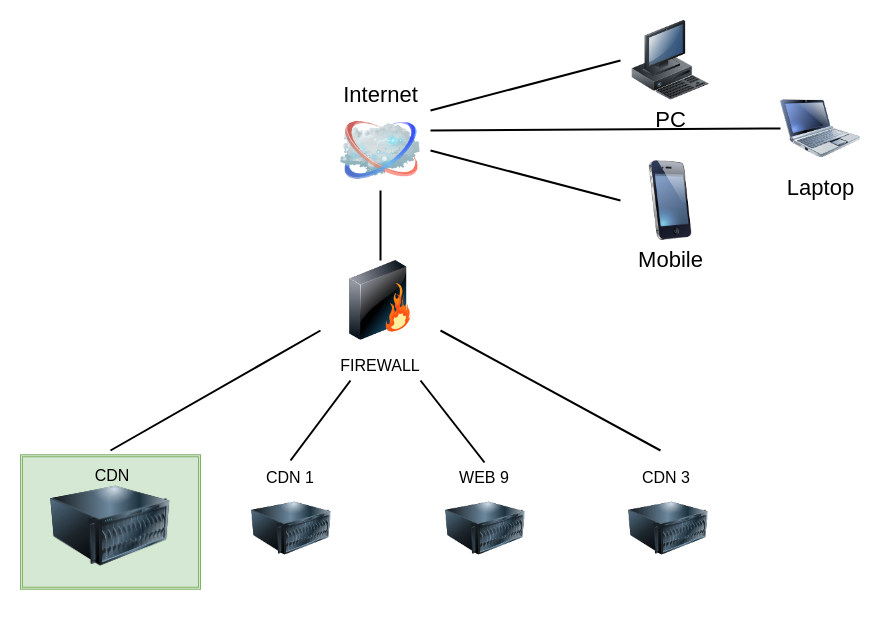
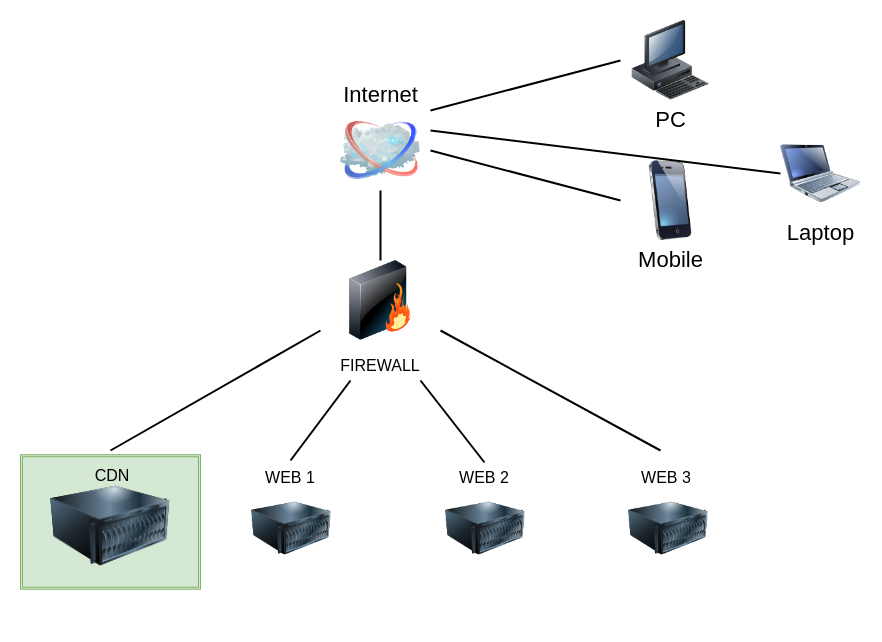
- <mxCell id="7" value="Laptop" style="image;html=1;labelBackgroundColor=#ffffff;image=img/lib/clip_art/computers/Netbook_128x128.png;rounded=1;shadow=0;comic=0;strokeColor=#000000;strokeWidth=2;fillColor=#FFFFFF;fontSize=22;fontColor=#000000;" parent="1" vertex="1"><mxGeometry x="780" y="88" width="80" height="80" as="geometry" /></mxCell>
+ <mxCell id="7" value="Laptop" style="image;html=1;labelBackgroundColor=#ffffff;image=img/lib/clip_art/computers/Netbook_128x128.png;rounded=1;shadow=0;comic=0;strokeColor=#000000;strokeWidth=2;fillColor=#FFFFFF;fontSize=22;fontColor=#000000;" parent="1" vertex="1"><mxGeometry x="780" y="133" width="80" height="80" as="geometry" /></mxCell>
- <mxCell id="15" value="CDN 1" style="text;strokeColor=none;fillColor=none;html=1;align=center;verticalAlign=middle;whiteSpace=wrap;rounded=0;fontSize=16;" vertex="1" parent="11"><mxGeometry x="149" y="37" width="60" height="30" as="geometry" /></mxCell>
+ <mxCell id="15" value="WEB 1" style="text;strokeColor=none;fillColor=none;html=1;align=center;verticalAlign=middle;whiteSpace=wrap;rounded=0;fontSize=16;" vertex="1" parent="11"><mxGeometry x="149" y="37" width="60" height="30" as="geometry" /></mxCell>
- <mxCell id="16" value="WEB 9" style="text;strokeColor=none;fillColor=none;html=1;align=center;verticalAlign=middle;whiteSpace=wrap;rounded=0;fontSize=16;" vertex="1" parent="11"><mxGeometry x="343" y="37" width="60" height="30" as="geometry" /></mxCell>
+ <mxCell id="16" value="WEB 2" style="text;strokeColor=none;fillColor=none;html=1;align=center;verticalAlign=middle;whiteSpace=wrap;rounded=0;fontSize=16;" vertex="1" parent="11"><mxGeometry x="343" y="37" width="60" height="30" as="geometry" /></mxCell>
- <mxCell id="17" value="CDN 3" style="text;strokeColor=none;fillColor=none;html=1;align=center;verticalAlign=middle;whiteSpace=wrap;rounded=0;fontSize=16;" vertex="1" parent="11"><mxGeometry x="525" y="37" width="60" height="30" as="geometry" /></mxCell>
+ <mxCell id="17" value="WEB 3" style="text;strokeColor=none;fillColor=none;html=1;align=center;verticalAlign=middle;whiteSpace=wrap;rounded=0;fontSize=16;" vertex="1" parent="11"><mxGeometry x="525" y="37" width="60" height="30" as="geometry" /></mxCell>
